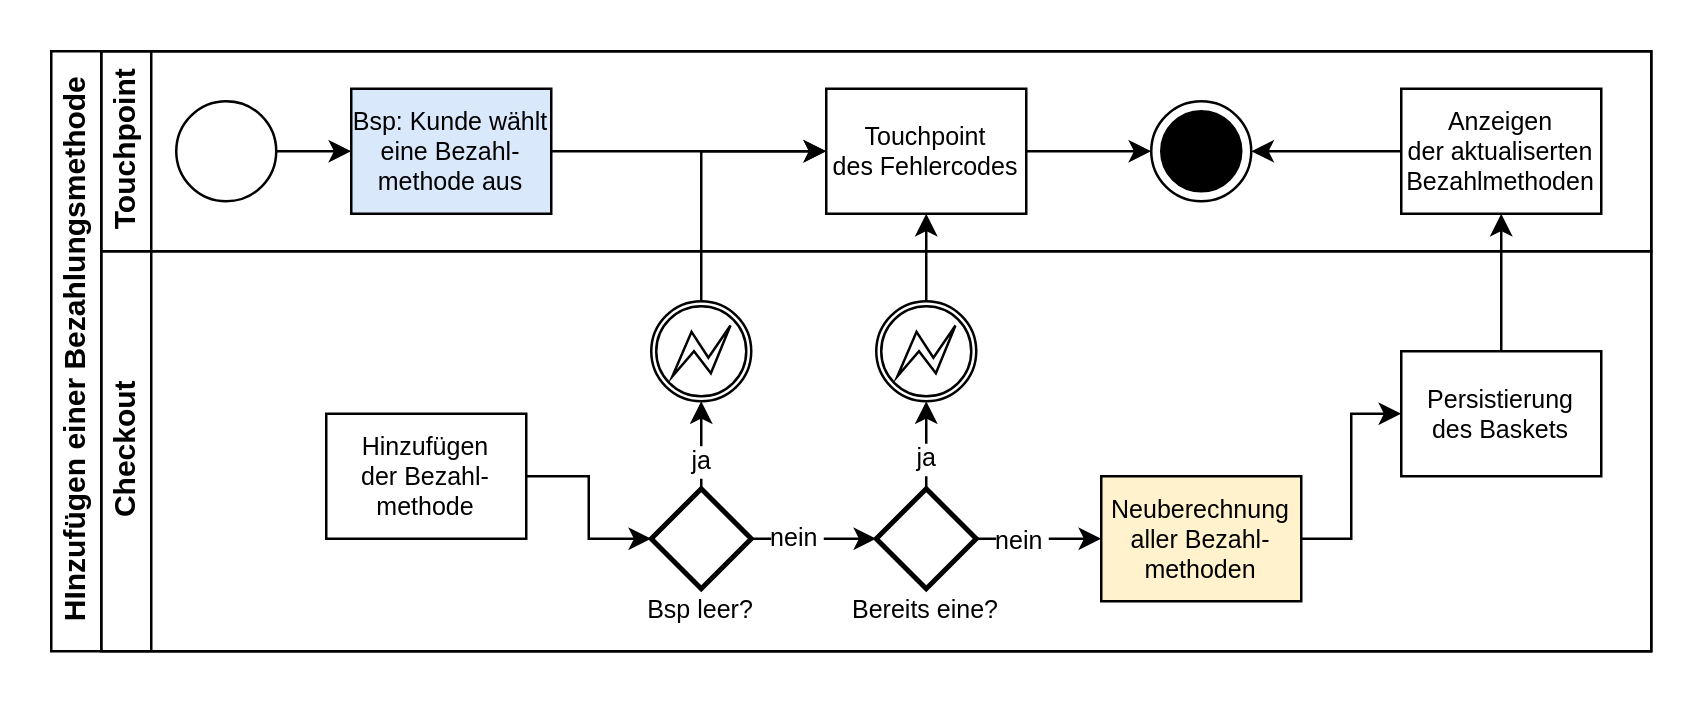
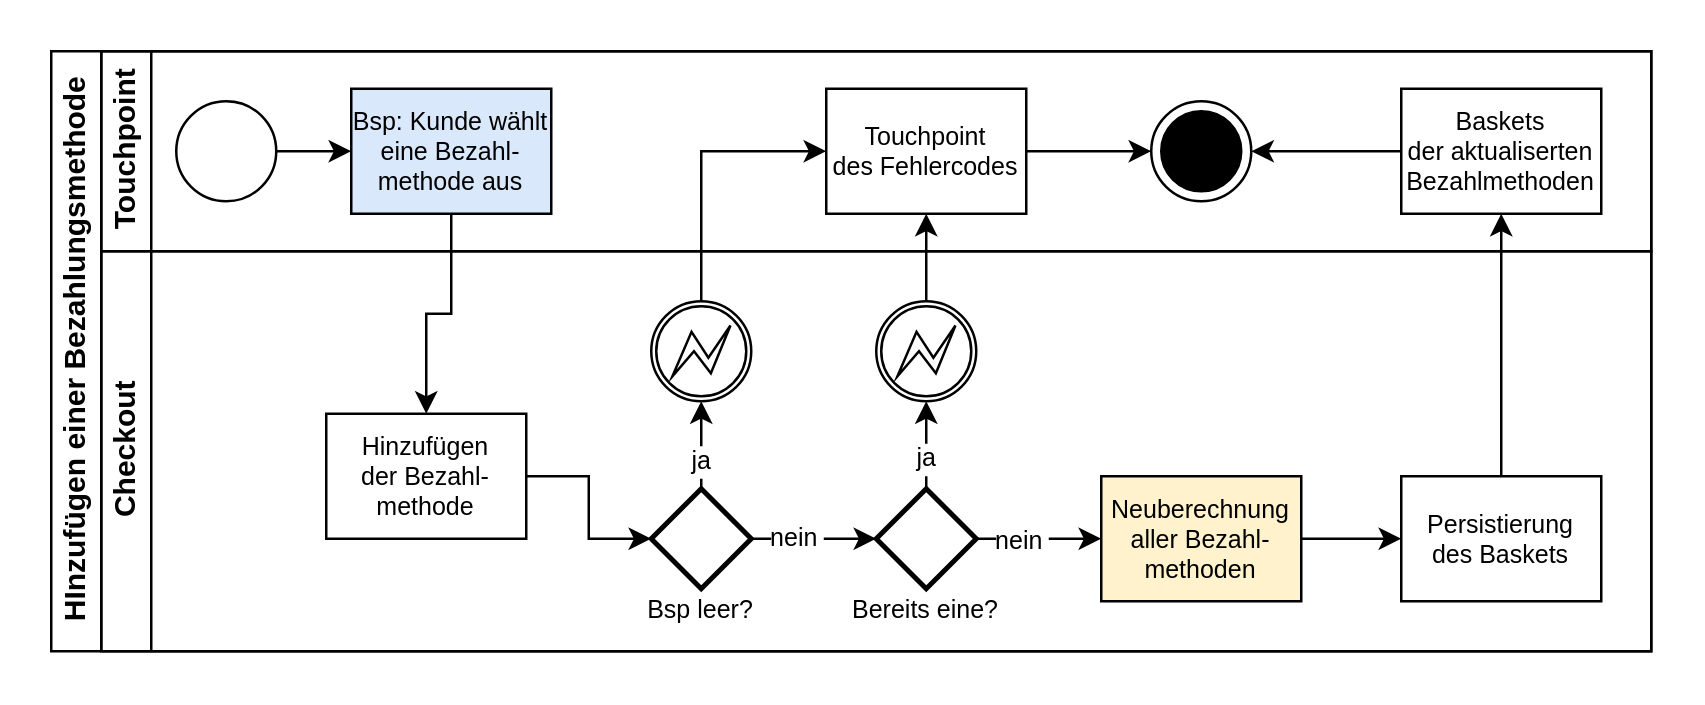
- <mxCell id="11" value="Anzeigen&#10;der aktualiserten&#10;Bezahlmethoden" style="rounded=0;fontFamily=Helvetica;fontSize=10;fontColor=#000000;align=center;strokeColor=#000000;fillColor=#FFFFFF;" parent="3" vertex="1"><mxGeometry x="520" y="15" width="80" height="50" as="geometry" /></mxCell>
+ <mxCell id="11" value="Baskets&#10;der aktualiserten&#10;Bezahlmethoden" style="rounded=0;fontFamily=Helvetica;fontSize=10;fontColor=#000000;align=center;strokeColor=#000000;fillColor=#FFFFFF;" parent="3" vertex="1"><mxGeometry x="520" y="15" width="80" height="50" as="geometry" /></mxCell>
- <mxCell id="32" style="edgeStyle=orthogonalEdgeStyle;rounded=0;orthogonalLoop=1;jettySize=auto;html=1;fontSize=10;fontColor=#000000;strokeColor=#000000;" parent="2" source="6" target="8" edge="1"><mxGeometry relative="1" as="geometry" /></mxCell>
+ <mxCell id="32" style="edgeStyle=orthogonalEdgeStyle;rounded=0;orthogonalLoop=1;jettySize=auto;html=1;fontSize=10;fontColor=#000000;strokeColor=#000000;" parent="2" source="6" target="14" edge="1"><mxGeometry relative="1" as="geometry" /></mxCell>
- <mxCell id="31" value="Persistierung&#10;des Baskets" style="rounded=0;fontFamily=Helvetica;fontSize=10;fontColor=#000000;align=center;strokeColor=#000000;fillColor=#FFFFFF;" parent="12" vertex="1"><mxGeometry x="520" y="40" width="80" height="50" as="geometry" /></mxCell>
+ <mxCell id="31" value="Persistierung&#10;des Baskets" style="rounded=0;fontFamily=Helvetica;fontSize=10;fontColor=#000000;align=center;strokeColor=#000000;fillColor=#FFFFFF;" parent="12" vertex="1"><mxGeometry x="520" y="90" width="80" height="50" as="geometry" /></mxCell>
